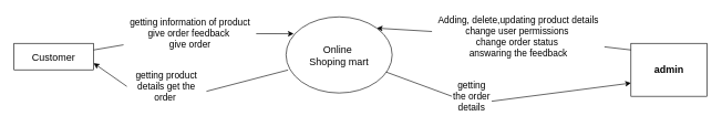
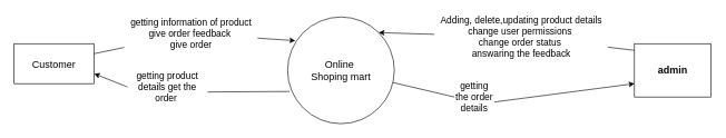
- <mxCell id="2" value="Online&amp;nbsp;&lt;br style=&quot;font-size: 15px;&quot;&gt;Shoping mart" style="ellipse;whiteSpace=wrap;html=1;aspect=fixed;fontSize=15;" parent="1" vertex="1"><mxGeometry x="430" y="25" width="160" height="115" as="geometry" /></mxCell>
+ <mxCell id="2" value="Online&amp;nbsp;&lt;br style=&quot;font-size: 15px;&quot;&gt;Shoping mart" style="ellipse;whiteSpace=wrap;html=1;aspect=fixed;fontSize=15;" parent="1" vertex="1"><mxGeometry x="430" y="25" width="160" height="160" as="geometry" /></mxCell>
- <mxCell id="10" value="Customer" style="rounded=0;whiteSpace=wrap;html=1;fontSize=15;" parent="1" vertex="1"><mxGeometry x="20" y="65" width="120" height="40" as="geometry" /></mxCell>
+ <mxCell id="10" value="Customer" style="rounded=0;whiteSpace=wrap;html=1;fontSize=15;" parent="1" vertex="1"><mxGeometry x="20" y="65" width="120" height="60" as="geometry" /></mxCell>
